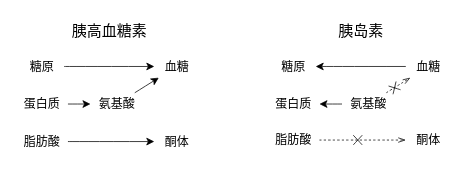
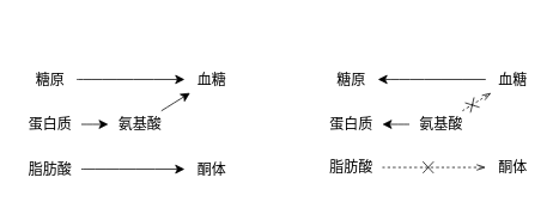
- <mxCell id="14" value="胰高血糖素" style="text;html=1;align=center;verticalAlign=middle;resizable=0;points=[];autosize=1;strokeColor=none;fillColor=none;fontSize=20;" vertex="1" parent="1"><mxGeometry x="85" y="20" width="120" height="40" as="geometry" /></mxCell>
- <mxCell id="15" value="胰岛素" style="text;html=1;align=center;verticalAlign=middle;resizable=0;points=[];autosize=1;strokeColor=none;fillColor=none;fontSize=20;" vertex="1" parent="1"><mxGeometry x="440" y="20" width="80" height="40" as="geometry" /></mxCell>
